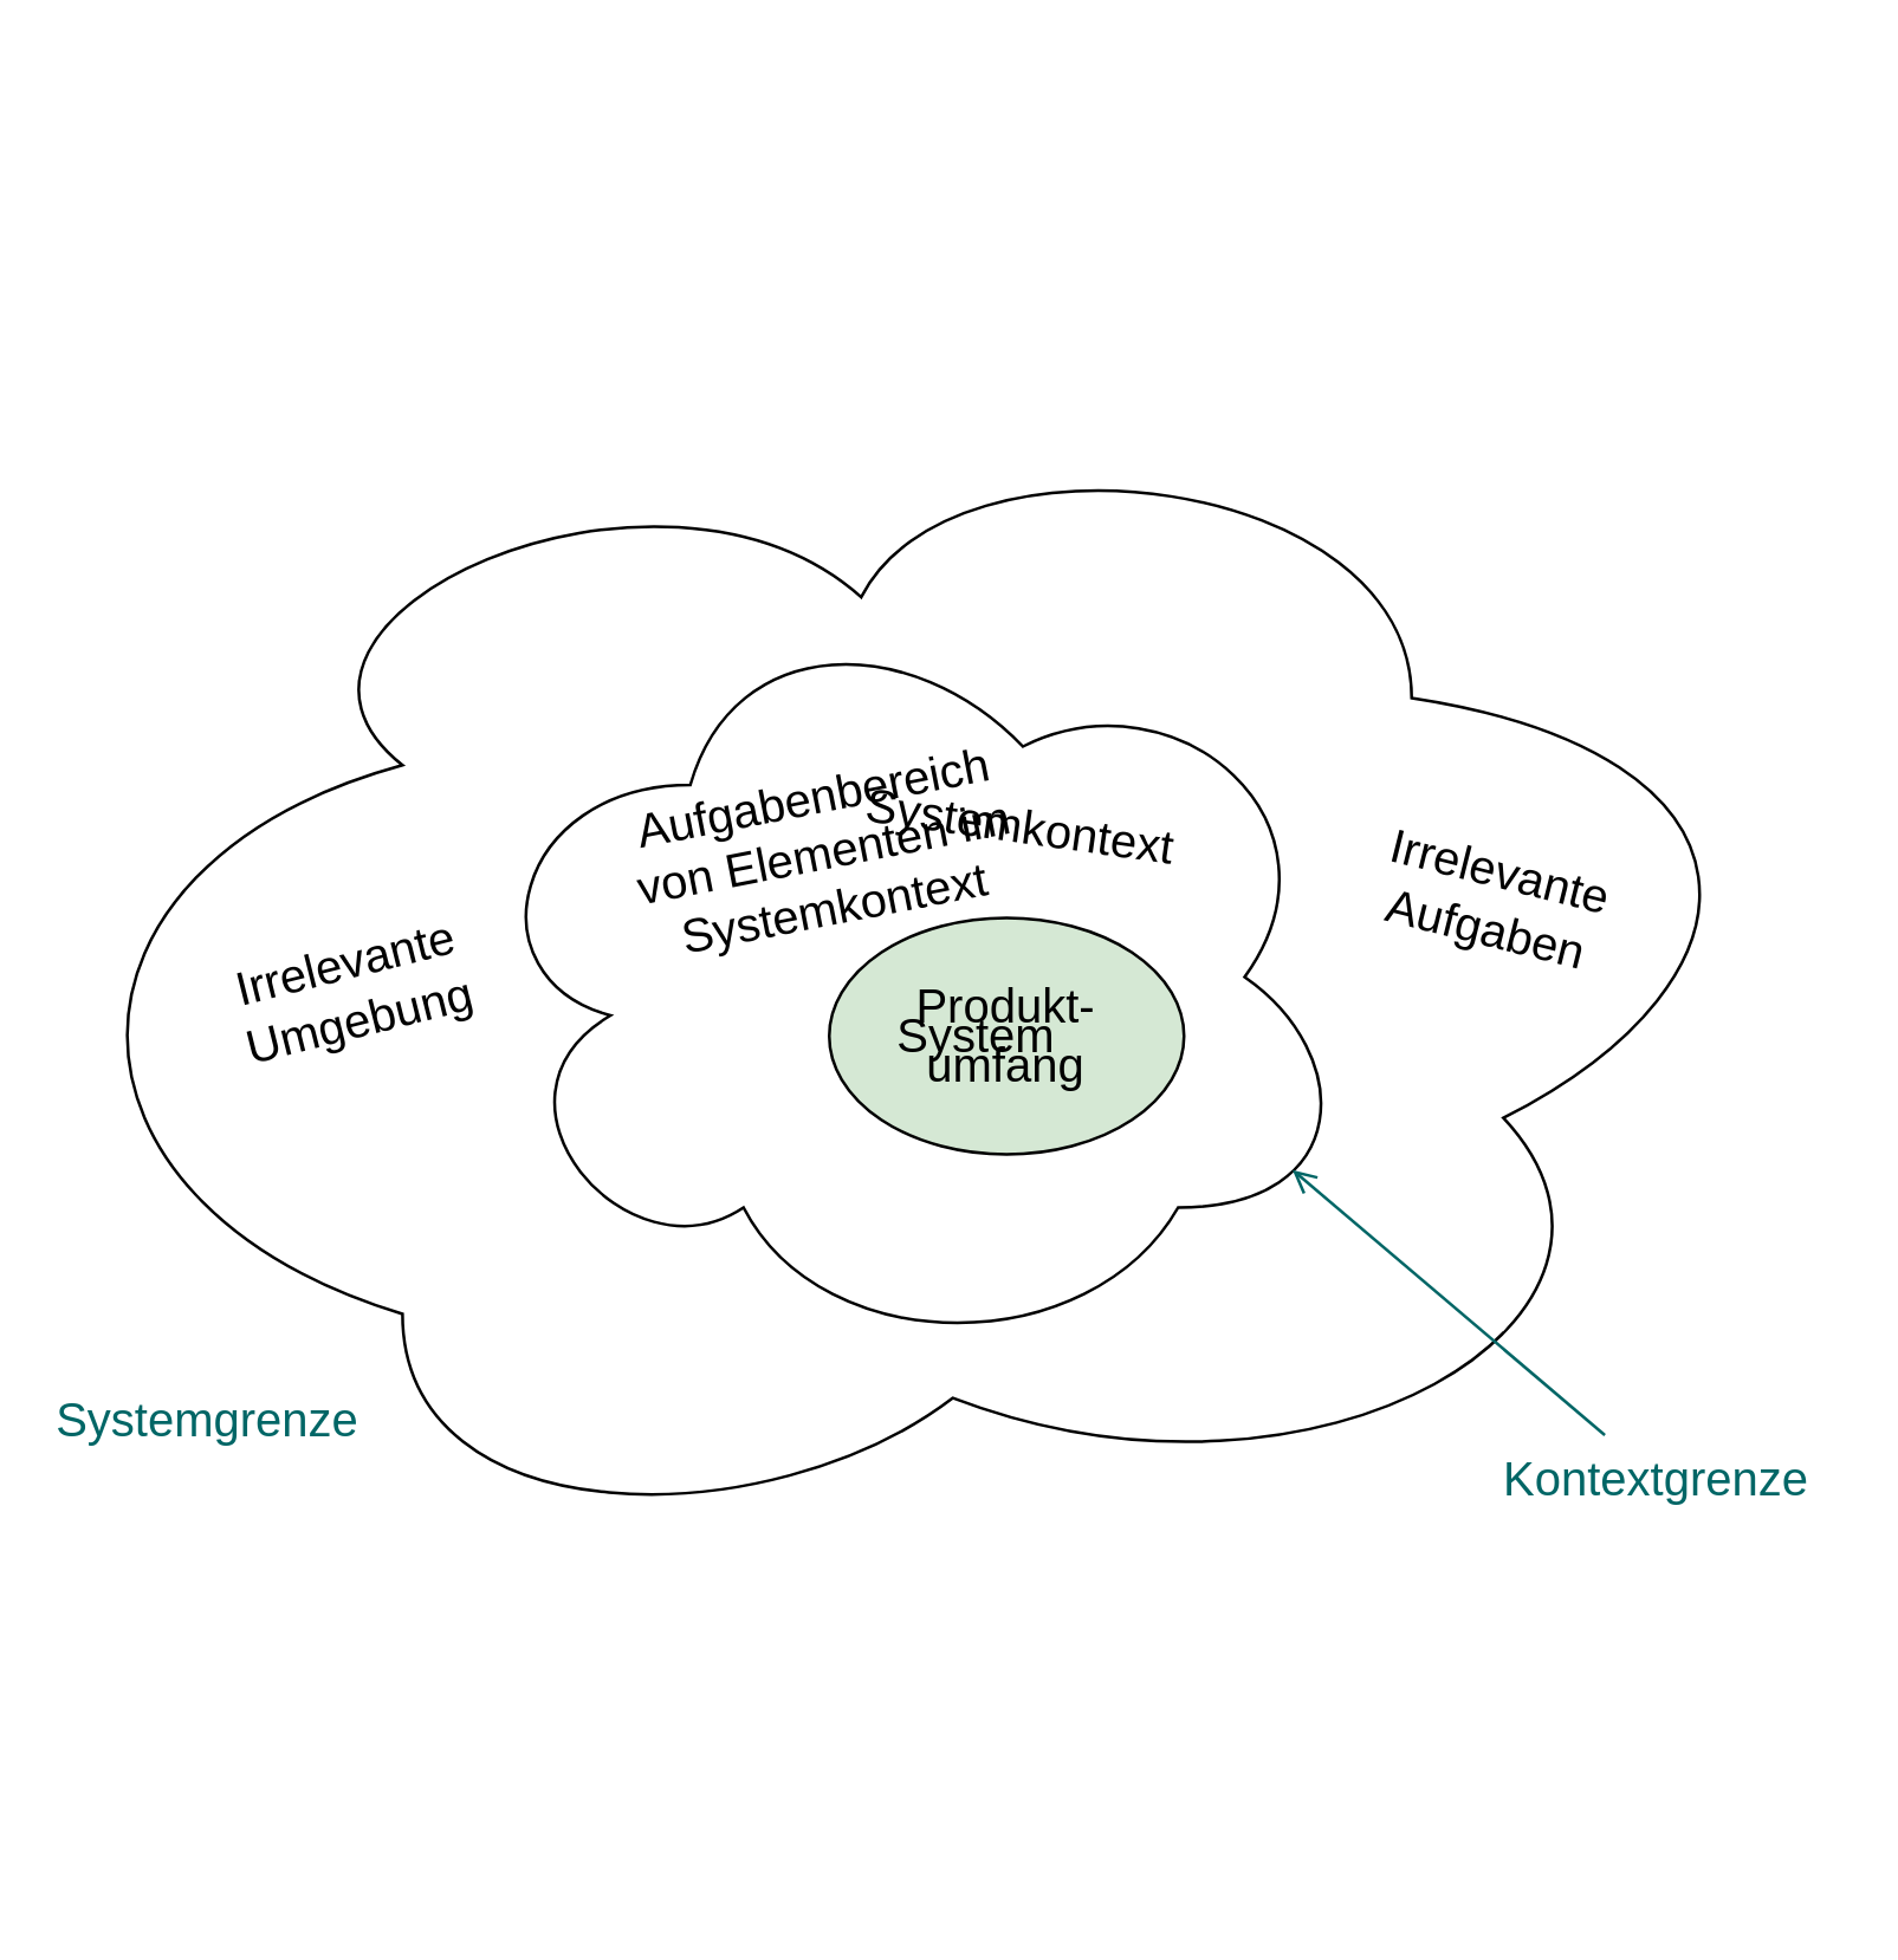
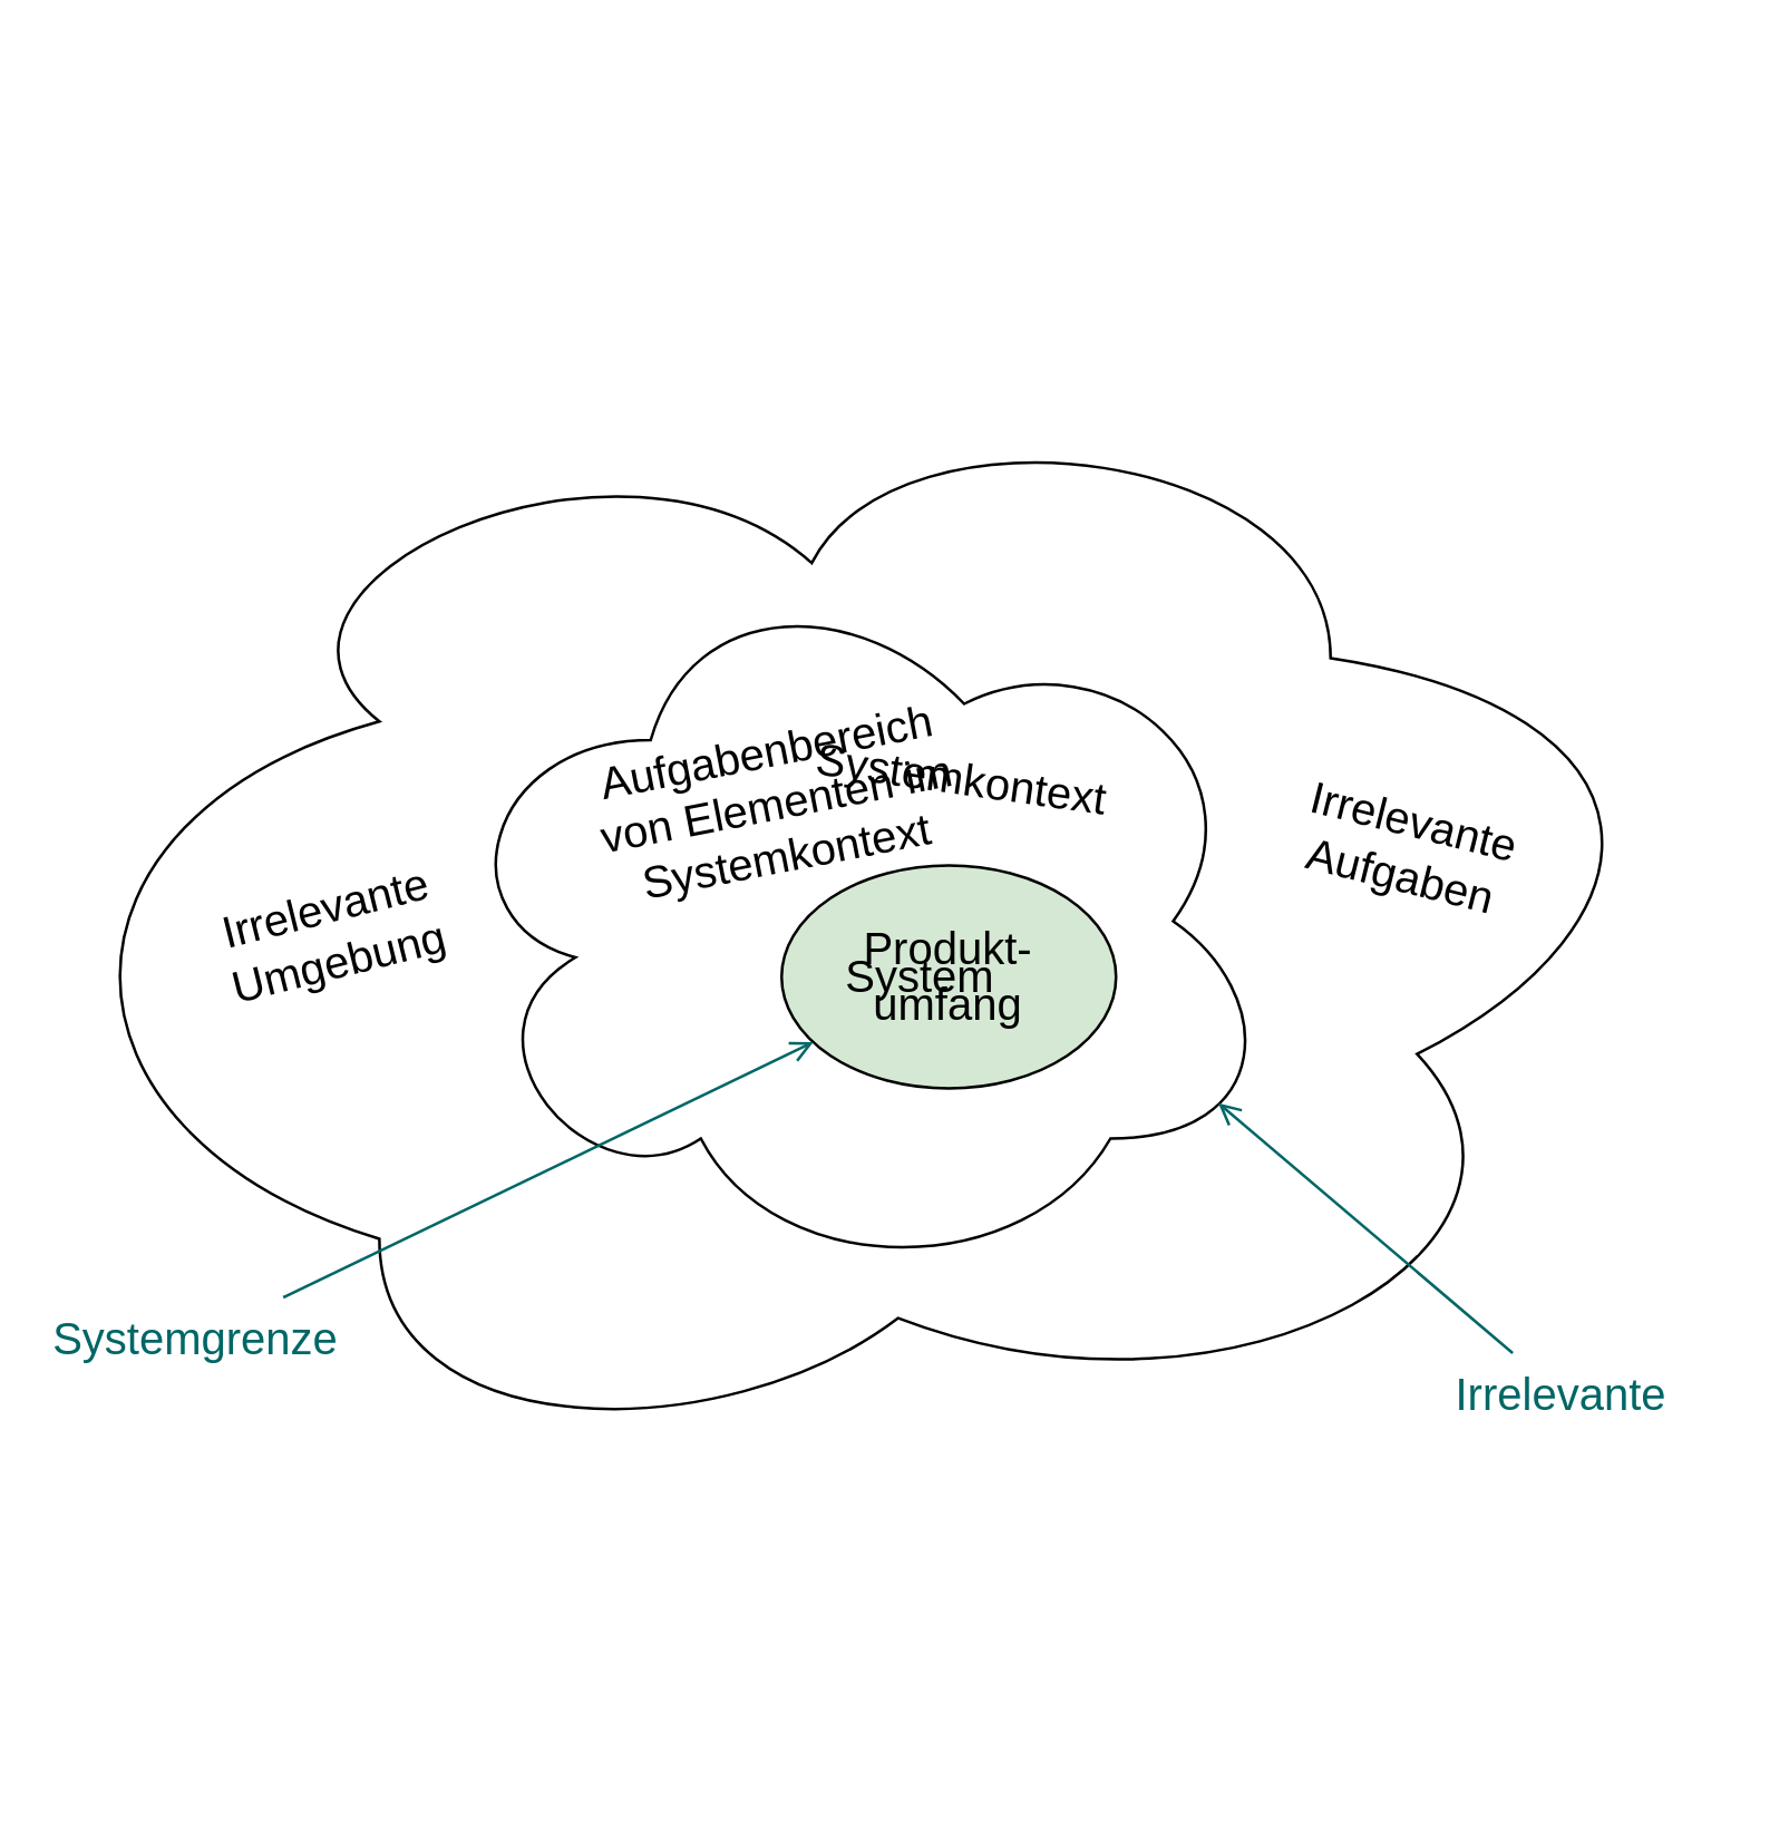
+ <mxCell id="5" style="rounded=0;orthogonalLoop=1;jettySize=auto;html=1;endArrow=open;endFill=0;fontSize=16;fontColor=#006666;strokeColor=#006666;" parent="1" source="6" target="4" edge="1"><mxGeometry relative="1" as="geometry"><mxPoint x="298" y="378" as="targetPoint" /></mxGeometry></mxCell>
- <mxCell id="9" value="Kontextgrenze" style="text;html=1;strokeColor=none;fillColor=none;align=center;verticalAlign=middle;whiteSpace=wrap;rounded=0;fontSize=16;fontColor=#006666;" parent="1" vertex="1"><mxGeometry x="500" y="485" width="120" height="30" as="geometry" /></mxCell>
+ <mxCell id="9" value="Irrelevante" style="text;html=1;strokeColor=none;fillColor=none;align=center;verticalAlign=middle;whiteSpace=wrap;rounded=0;fontSize=16;fontColor=#006666;" parent="1" vertex="1"><mxGeometry x="500" y="485" width="120" height="30" as="geometry" /></mxCell>
